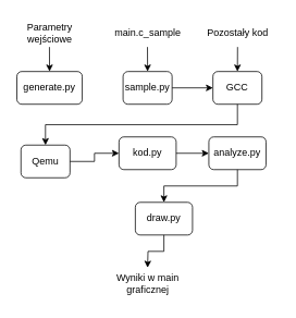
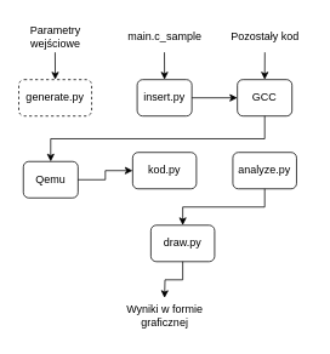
- <mxCell id="3" value="generate.py" style="rounded=1;whiteSpace=wrap;html=1;fillColor=none;" parent="1" vertex="1"><mxGeometry x="20" y="87" width="80" height="40" as="geometry" /></mxCell>
+ <mxCell id="3" value="generate.py" style="rounded=1;whiteSpace=wrap;html=1;fillColor=none;dashed=1;" parent="1" vertex="1"><mxGeometry x="20" y="87" width="80" height="40" as="geometry" /></mxCell>
- <mxCell id="6" value="sample.py" style="rounded=1;whiteSpace=wrap;html=1;fillColor=none;" parent="1" vertex="1"><mxGeometry x="150" y="87" width="60" height="40" as="geometry" /></mxCell>
+ <mxCell id="6" value="insert.py" style="rounded=1;whiteSpace=wrap;html=1;fillColor=none;" parent="1" vertex="1"><mxGeometry x="150" y="87" width="60" height="40" as="geometry" /></mxCell>
- <mxCell id="20" style="edgeStyle=orthogonalEdgeStyle;rounded=0;orthogonalLoop=1;jettySize=auto;html=1;exitX=1;exitY=0.5;exitDx=0;exitDy=0;entryX=0;entryY=0.5;entryDx=0;entryDy=0;" edge="1" parent="1" source="21" target="12"><mxGeometry relative="1" as="geometry" /></mxCell>
- <mxCell id="19" value="&lt;div&gt;Wyniki w main&lt;/div&gt;&lt;div&gt;graficznej&lt;br&gt;&lt;/div&gt;" style="text;html=1;align=center;verticalAlign=middle;resizable=0;points=[];autosize=1;strokeColor=none;fillColor=none;" parent="1" vertex="1"><mxGeometry x="125" y="327" width="110" height="40" as="geometry" /></mxCell>
+ <mxCell id="19" value="&lt;div&gt;Wyniki w formie&lt;/div&gt;&lt;div&gt;graficznej&lt;br&gt;&lt;/div&gt;" style="text;html=1;align=center;verticalAlign=middle;resizable=0;points=[];autosize=1;strokeColor=none;fillColor=none;" parent="1" vertex="1"><mxGeometry x="125" y="327" width="110" height="40" as="geometry" /></mxCell>
